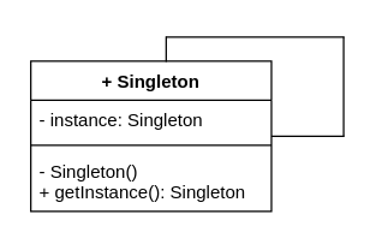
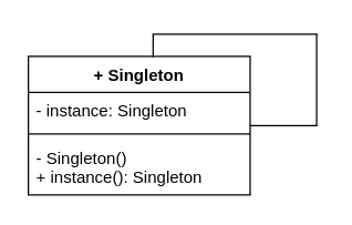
- <mxCell id="5" value="&lt;div&gt;- Singleton()&lt;/div&gt;&lt;div&gt;&lt;span style=&quot;background-color: initial;&quot;&gt;+ getInstance(): Singleton&lt;/span&gt;&lt;/div&gt;" style="text;strokeColor=none;fillColor=none;align=left;verticalAlign=top;spacingLeft=4;spacingRight=4;overflow=hidden;rotatable=0;points=[[0,0.5],[1,0.5]];portConstraint=eastwest;whiteSpace=wrap;html=1;" vertex="1" parent="2"><mxGeometry y="60" width="160" height="40" as="geometry" /></mxCell>
+ <mxCell id="5" value="&lt;div&gt;- Singleton()&lt;/div&gt;&lt;div&gt;&lt;span style=&quot;background-color: initial;&quot;&gt;+ instance(): Singleton&lt;/span&gt;&lt;/div&gt;" style="text;strokeColor=none;fillColor=none;align=left;verticalAlign=top;spacingLeft=4;spacingRight=4;overflow=hidden;rotatable=0;points=[[0,0.5],[1,0.5]];portConstraint=eastwest;whiteSpace=wrap;html=1;" vertex="1" parent="2"><mxGeometry y="60" width="160" height="40" as="geometry" /></mxCell>
